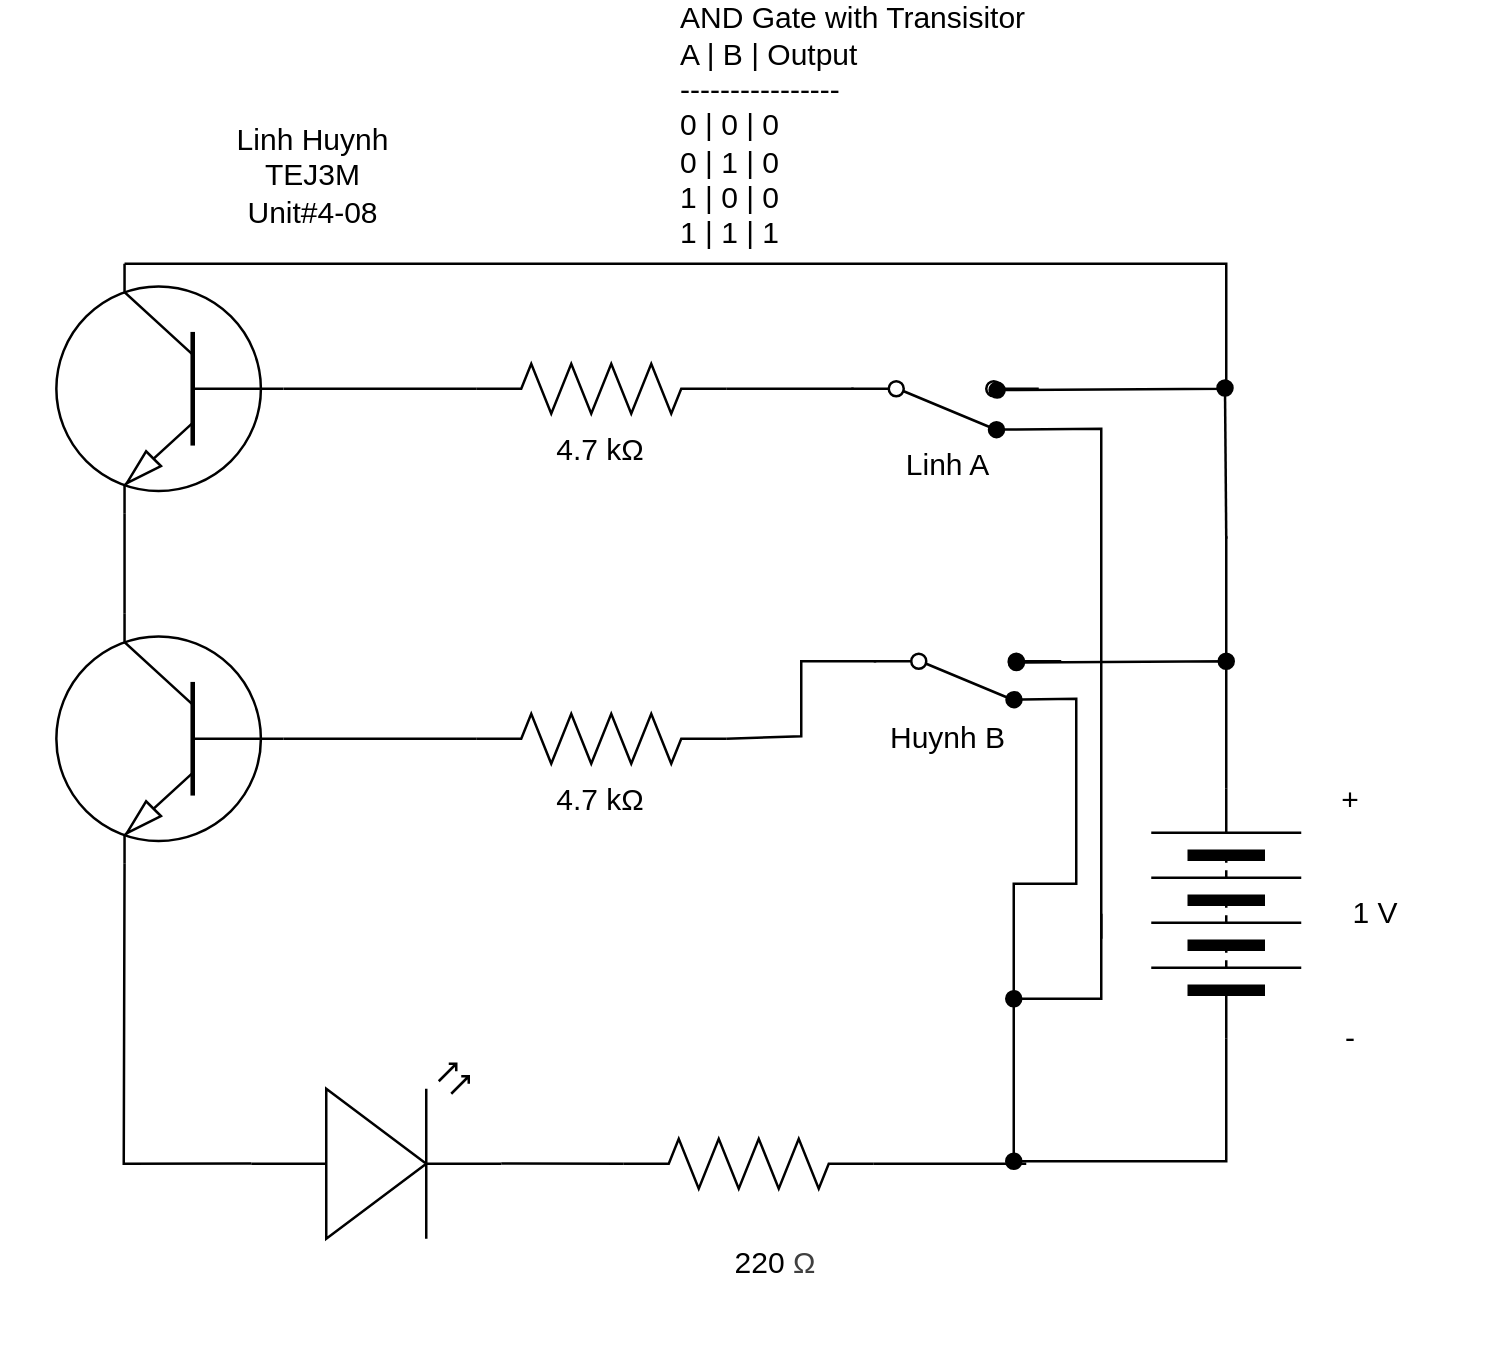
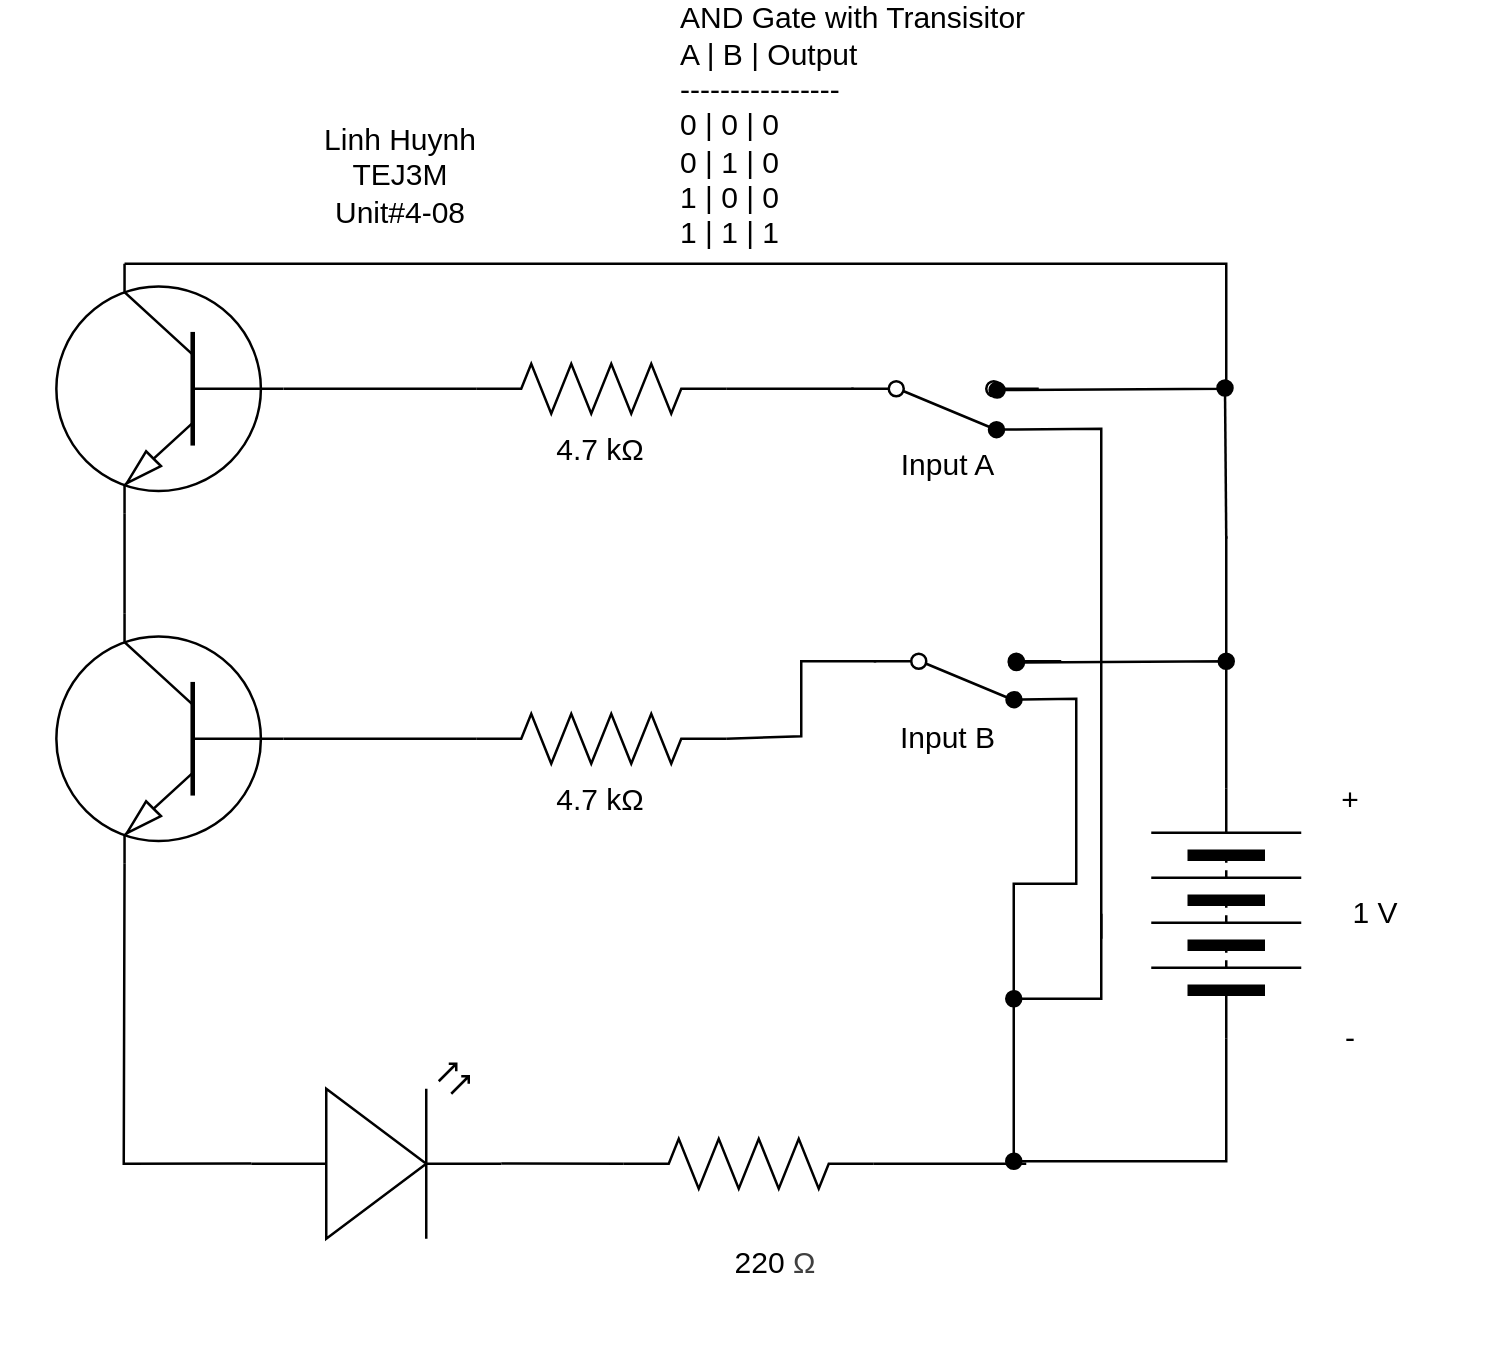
- <mxCell id="36" value="Linh Huynh&lt;div&gt;TEJ3M&lt;/div&gt;&lt;div&gt;Unit#4-08&lt;/div&gt;" style="text;html=1;align=center;verticalAlign=middle;whiteSpace=wrap;rounded=0;" vertex="1" parent="1"><mxGeometry x="50" y="40" width="150" height="30" as="geometry" /></mxCell>
+ <mxCell id="36" value="Linh Huynh&lt;div&gt;TEJ3M&lt;/div&gt;&lt;div&gt;Unit#4-08&lt;/div&gt;" style="text;html=1;align=center;verticalAlign=middle;whiteSpace=wrap;rounded=0;" vertex="1" parent="1"><mxGeometry x="85" y="40" width="150" height="30" as="geometry" /></mxCell>
- <mxCell id="10" value="Linh A" style="text;html=1;align=center;verticalAlign=middle;whiteSpace=wrap;rounded=0;" vertex="1" parent="1"><mxGeometry x="349" y="156" width="60" height="30" as="geometry" /></mxCell>
+ <mxCell id="10" value="Input A" style="text;html=1;align=center;verticalAlign=middle;whiteSpace=wrap;rounded=0;" vertex="1" parent="1"><mxGeometry x="349" y="156" width="60" height="30" as="geometry" /></mxCell>
- <mxCell id="20" value="Huynh B" style="text;html=1;align=center;verticalAlign=middle;whiteSpace=wrap;rounded=0;" vertex="1" parent="1"><mxGeometry x="349" y="265" width="60" height="30" as="geometry" /></mxCell>
+ <mxCell id="20" value="Input B" style="text;html=1;align=center;verticalAlign=middle;whiteSpace=wrap;rounded=0;" vertex="1" parent="1"><mxGeometry x="349" y="265" width="60" height="30" as="geometry" /></mxCell>
